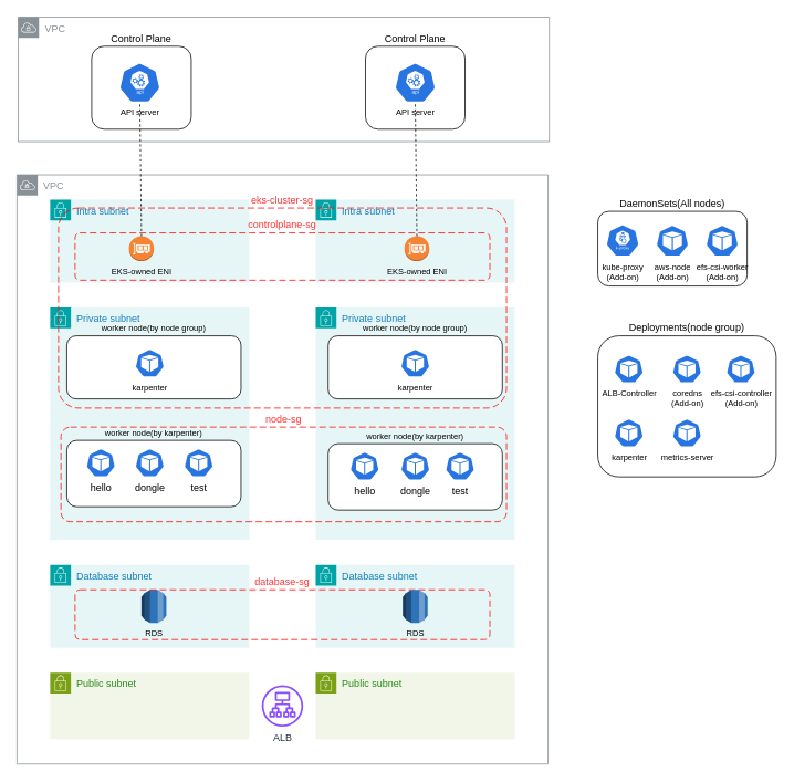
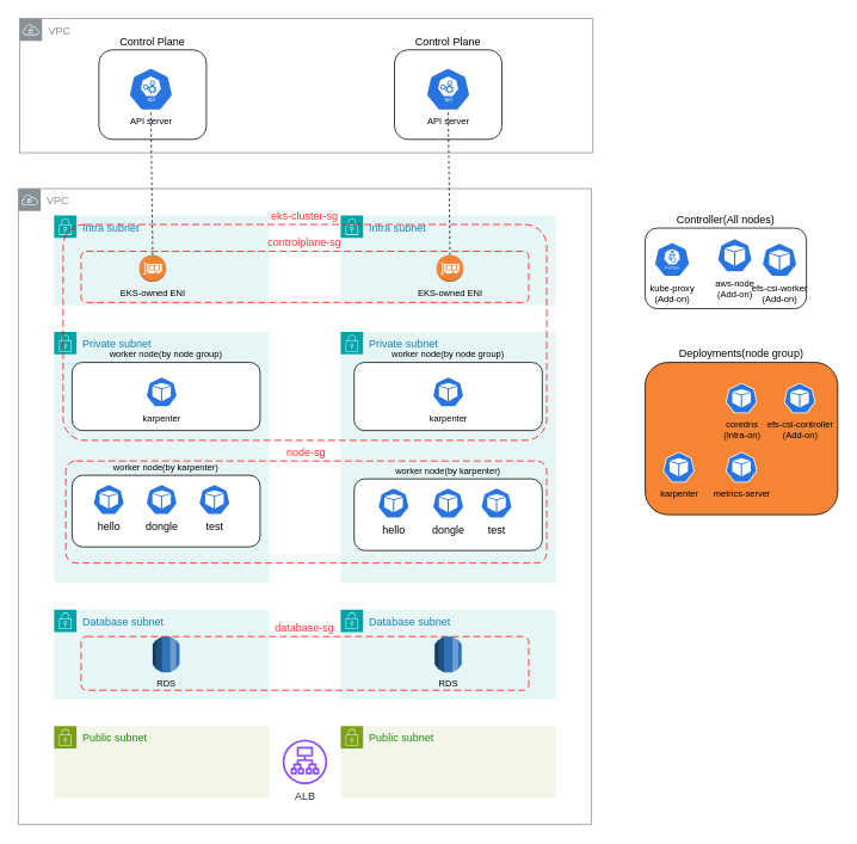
- <mxCell id="15" value="DaemonSets(All nodes)" style="rounded=1;whiteSpace=wrap;html=1;labelPosition=center;verticalLabelPosition=top;align=center;verticalAlign=bottom;" vertex="1" parent="1"><mxGeometry x="720" y="254" width="180" height="90" as="geometry" /></mxCell>
+ <mxCell id="15" value="Controller(All nodes)" style="rounded=1;whiteSpace=wrap;html=1;labelPosition=center;verticalLabelPosition=top;align=center;verticalAlign=bottom;" vertex="1" parent="1"><mxGeometry x="720" y="254" width="180" height="90" as="geometry" /></mxCell>
- <mxCell id="30" value="aws-node&lt;br&gt;(Add-on)" style="sketch=0;html=1;dashed=0;whitespace=wrap;fillColor=#2875E2;strokeColor=#ffffff;points=[[0.005,0.63,0],[0.1,0.2,0],[0.9,0.2,0],[0.5,0,0],[0.995,0.63,0],[0.72,0.99,0],[0.5,1,0],[0.28,0.99,0]];verticalLabelPosition=bottom;align=center;verticalAlign=top;shape=mxgraph.kubernetes.icon;prIcon=pod;fontSize=10;" vertex="1" parent="1"><mxGeometry x="790" y="270.5" width="40" height="38" as="geometry" /></mxCell>
+ <mxCell id="30" value="aws-node&lt;br&gt;(Add-on)" style="sketch=0;html=1;dashed=0;whitespace=wrap;fillColor=#2875E2;strokeColor=#ffffff;points=[[0.005,0.63,0],[0.1,0.2,0],[0.9,0.2,0],[0.5,0,0],[0.995,0.63,0],[0.72,0.99,0],[0.5,1,0],[0.28,0.99,0]];verticalLabelPosition=bottom;align=center;verticalAlign=top;shape=mxgraph.kubernetes.icon;prIcon=pod;fontSize=10;" vertex="1" parent="1"><mxGeometry x="800" y="265.5" width="40" height="38" as="geometry" /></mxCell>
- <mxCell id="27" value="ALB-Controller" style="sketch=0;html=1;dashed=0;whitespace=wrap;fillColor=#2875E2;strokeColor=#ffffff;points=[[0.005,0.63,0],[0.1,0.2,0],[0.9,0.2,0],[0.5,0,0],[0.995,0.63,0],[0.72,0.99,0],[0.5,1,0],[0.28,0.99,0]];verticalLabelPosition=bottom;align=center;verticalAlign=top;shape=mxgraph.kubernetes.icon;prIcon=pod;fontSize=10;" vertex="1" parent="1"><mxGeometry x="735" y="427" width="45" height="34" as="geometry" /></mxCell>
- <mxCell id="31" value="coredns&lt;br&gt;(Add-on)" style="sketch=0;html=1;dashed=0;whitespace=wrap;fillColor=#2875E2;strokeColor=#ffffff;points=[[0.005,0.63,0],[0.1,0.2,0],[0.9,0.2,0],[0.5,0,0],[0.995,0.63,0],[0.72,0.99,0],[0.5,1,0],[0.28,0.99,0]];verticalLabelPosition=bottom;align=center;verticalAlign=top;shape=mxgraph.kubernetes.icon;prIcon=pod;fontSize=10;" vertex="1" parent="1"><mxGeometry x="805" y="427" width="45" height="34" as="geometry" /></mxCell>
+ <mxCell id="31" value="coredns&lt;br&gt;(Intra-on)" style="sketch=0;html=1;dashed=0;whitespace=wrap;fillColor=#2875E2;strokeColor=#ffffff;points=[[0.005,0.63,0],[0.1,0.2,0],[0.9,0.2,0],[0.5,0,0],[0.995,0.63,0],[0.72,0.99,0],[0.5,1,0],[0.28,0.99,0]];verticalLabelPosition=bottom;align=center;verticalAlign=top;shape=mxgraph.kubernetes.icon;prIcon=pod;fontSize=10;" vertex="1" parent="1"><mxGeometry x="805" y="427" width="45" height="34" as="geometry" /></mxCell>
- <mxCell id="14" value="Deployments(node group)" style="rounded=1;whiteSpace=wrap;html=1;labelPosition=center;verticalLabelPosition=top;align=center;verticalAlign=bottom;" vertex="1" parent="1"><mxGeometry x="720" y="404" width="215" height="170" as="geometry" /></mxCell>
+ <mxCell id="14" value="Deployments(node group)" style="rounded=1;whiteSpace=wrap;html=1;labelPosition=center;verticalLabelPosition=top;align=center;verticalAlign=bottom;fillColor=#f58534;" vertex="1" parent="1"><mxGeometry x="720" y="404" width="215" height="170" as="geometry" /></mxCell>
